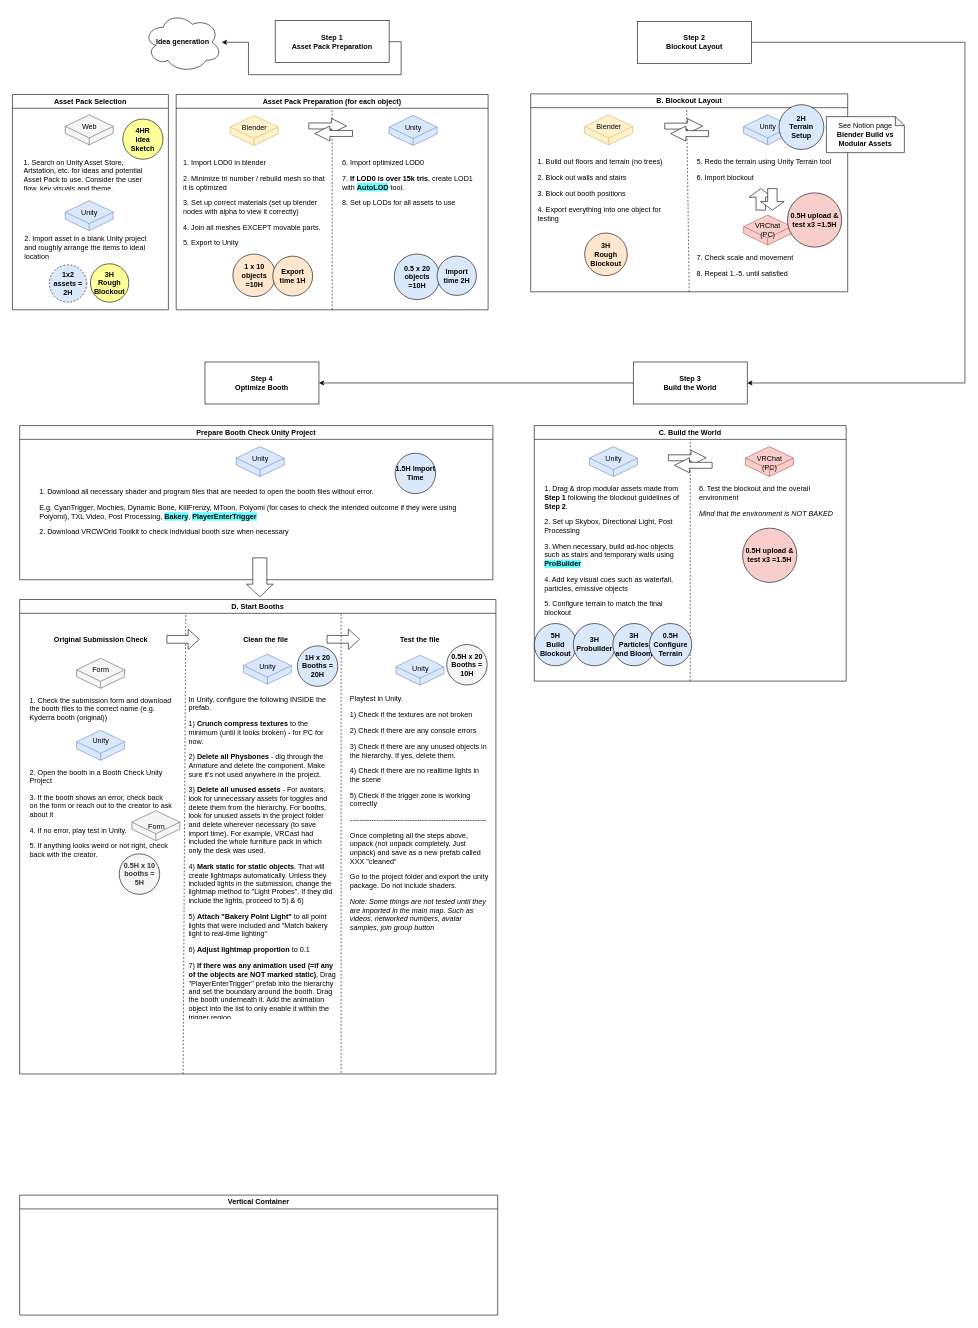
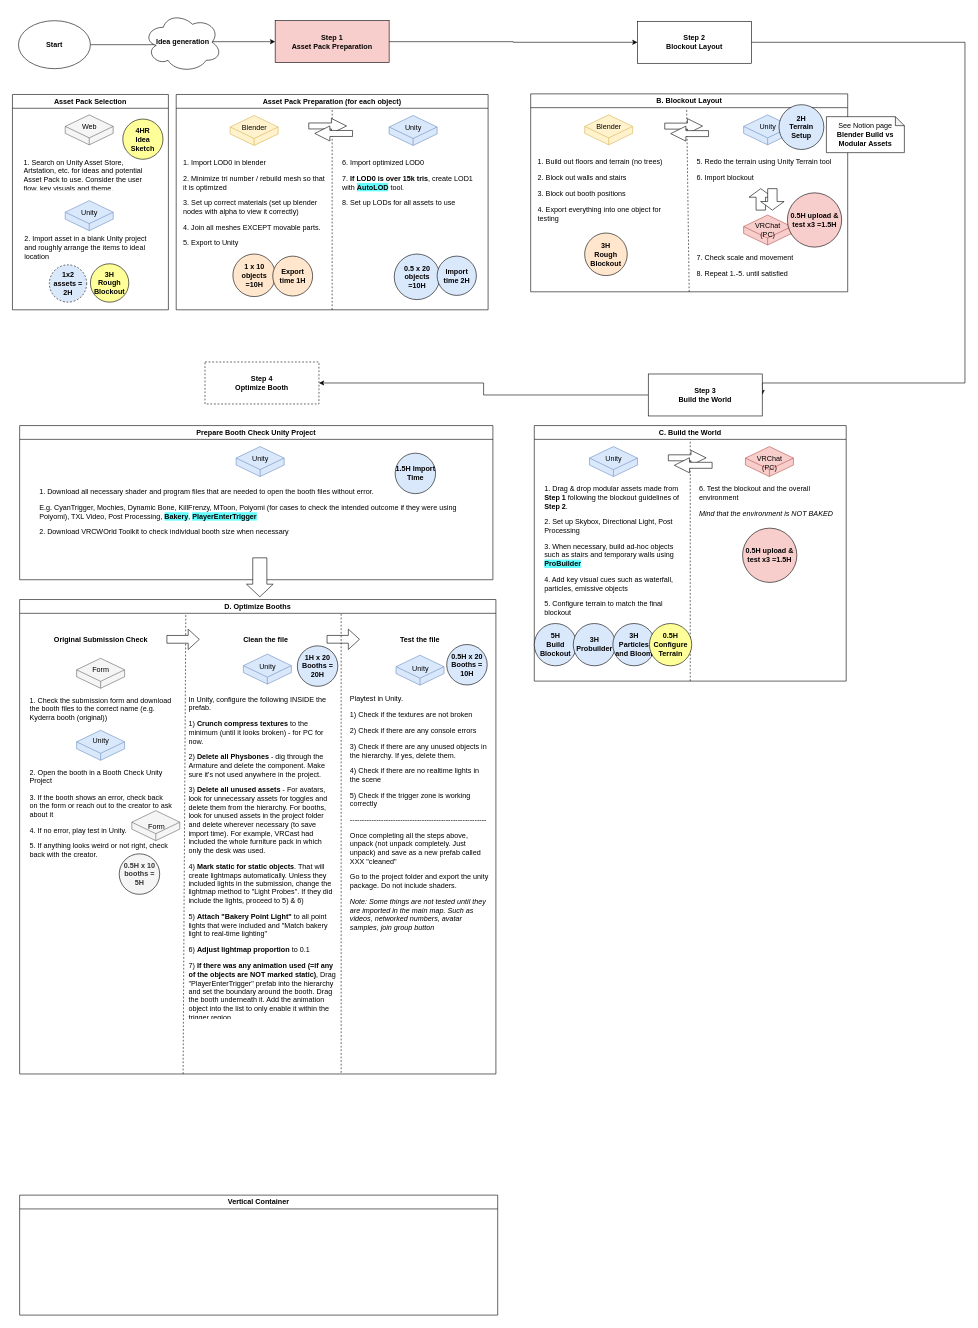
+ <mxCell id="2" value="" style="edgeStyle=orthogonalEdgeStyle;rounded=0;orthogonalLoop=1;jettySize=auto;html=1;entryX=0;entryY=0.5;entryDx=0;entryDy=0;" edge="1" parent="1" source="3" target="5"><mxGeometry relative="1" as="geometry"><Array as="points" /></mxGeometry></mxCell>
- <mxCell id="5" value="&lt;span&gt;Step 1&lt;/span&gt;&lt;div&gt;Asset Pack Preparation&lt;/div&gt;" style="whiteSpace=wrap;html=1;fontStyle=1" vertex="1" parent="1"><mxGeometry x="458" y="34" width="190" height="70" as="geometry" /></mxCell>
+ <mxCell id="5" value="&lt;span&gt;Step 1&lt;/span&gt;&lt;div&gt;Asset Pack Preparation&lt;/div&gt;" style="whiteSpace=wrap;html=1;fontStyle=1;fillColor=#f8cecc;" vertex="1" parent="1"><mxGeometry x="458" y="34" width="190" height="70" as="geometry" /></mxCell>
+ <mxCell id="3" value="Start" style="ellipse;whiteSpace=wrap;html=1;fontStyle=1" vertex="1" parent="1"><mxGeometry x="30" y="34" width="120" height="80" as="geometry" /></mxCell>
- <mxCell id="4" style="edgeStyle=orthogonalEdgeStyle;rounded=0;orthogonalLoop=1;jettySize=auto;html=1;exitX=1;exitY=0.5;exitDx=0;exitDy=0;" edge="1" parent="1" source="5" target="66"><mxGeometry relative="1" as="geometry" /></mxCell>
+ <mxCell id="4" style="edgeStyle=orthogonalEdgeStyle;rounded=0;orthogonalLoop=1;jettySize=auto;html=1;exitX=1;exitY=0.5;exitDx=0;exitDy=0;entryX=0;entryY=0.5;entryDx=0;entryDy=0;" edge="1" parent="1" source="5" target="7"><mxGeometry relative="1" as="geometry" /></mxCell>
- <mxCell id="100" value="&lt;span&gt;Step 4&lt;/span&gt;&lt;div&gt;Optimize Booth&lt;/div&gt;" style="whiteSpace=wrap;html=1;fontStyle=1" vertex="1" parent="1"><mxGeometry x="341" y="603" width="190" height="70" as="geometry" /></mxCell>
+ <mxCell id="100" value="&lt;span&gt;Step 4&lt;/span&gt;&lt;div&gt;Optimize Booth&lt;/div&gt;" style="whiteSpace=wrap;html=1;fontStyle=1;dashed=1;" vertex="1" parent="1"><mxGeometry x="341" y="603" width="190" height="70" as="geometry" /></mxCell>
- <mxCell id="65" value="&lt;span&gt;Step 3&lt;/span&gt;&lt;div&gt;Build the World&lt;/div&gt;" style="whiteSpace=wrap;html=1;fontStyle=1" vertex="1" parent="1"><mxGeometry x="1055" y="603" width="190" height="70" as="geometry" /></mxCell>
+ <mxCell id="65" value="&lt;span&gt;Step 3&lt;/span&gt;&lt;div&gt;Build the World&lt;/div&gt;" style="whiteSpace=wrap;html=1;fontStyle=1" vertex="1" parent="1"><mxGeometry x="1080" y="623" width="190" height="70" as="geometry" /></mxCell>
- <mxCell id="67" value="D. Start Booths" style="swimlane;whiteSpace=wrap;html=1;fillColor=default;startSize=23;" vertex="1" parent="1"><mxGeometry x="32" y="999" width="794" height="791" as="geometry" /></mxCell>
+ <mxCell id="67" value="D. Optimize Booths" style="swimlane;whiteSpace=wrap;html=1;fillColor=default;startSize=23;" vertex="1" parent="1"><mxGeometry x="32" y="999" width="794" height="791" as="geometry" /></mxCell>
- <mxCell id="62" value="0.5H&lt;div&gt;Configure Terrain&lt;/div&gt;" style="ellipse;whiteSpace=wrap;html=1;aspect=fixed;strokeWidth=1;strokeColor=#000000;fillColor=#dae8fc;fontStyle=1" vertex="1" parent="46"><mxGeometry x="192" y="330" width="70.5" height="70.5" as="geometry" /></mxCell>
+ <mxCell id="62" value="0.5H&lt;div&gt;Configure Terrain&lt;/div&gt;" style="ellipse;whiteSpace=wrap;html=1;aspect=fixed;strokeWidth=1;strokeColor=#000000;fillColor=#ffff99;fontStyle=1;" vertex="1" parent="46"><mxGeometry x="192" y="330" width="70.5" height="70.5" as="geometry" /></mxCell>
- <mxCell id="88" value="0.5H x 20 Booths = 10H" style="ellipse;whiteSpace=wrap;html=1;aspect=fixed;strokeWidth=1;strokeColor=#000000;fillColor=#f5f5f5;fontStyle=1;" vertex="1" parent="67"><mxGeometry x="712" y="75" width="67.5" height="67.5" as="geometry" /></mxCell>
+ <mxCell id="88" value="0.5H x 20 Booths = 10H" style="ellipse;whiteSpace=wrap;html=1;aspect=fixed;strokeWidth=1;strokeColor=#000000;fillColor=#dae8fc;fontStyle=1" vertex="1" parent="67"><mxGeometry x="712" y="75" width="67.5" height="67.5" as="geometry" /></mxCell>
